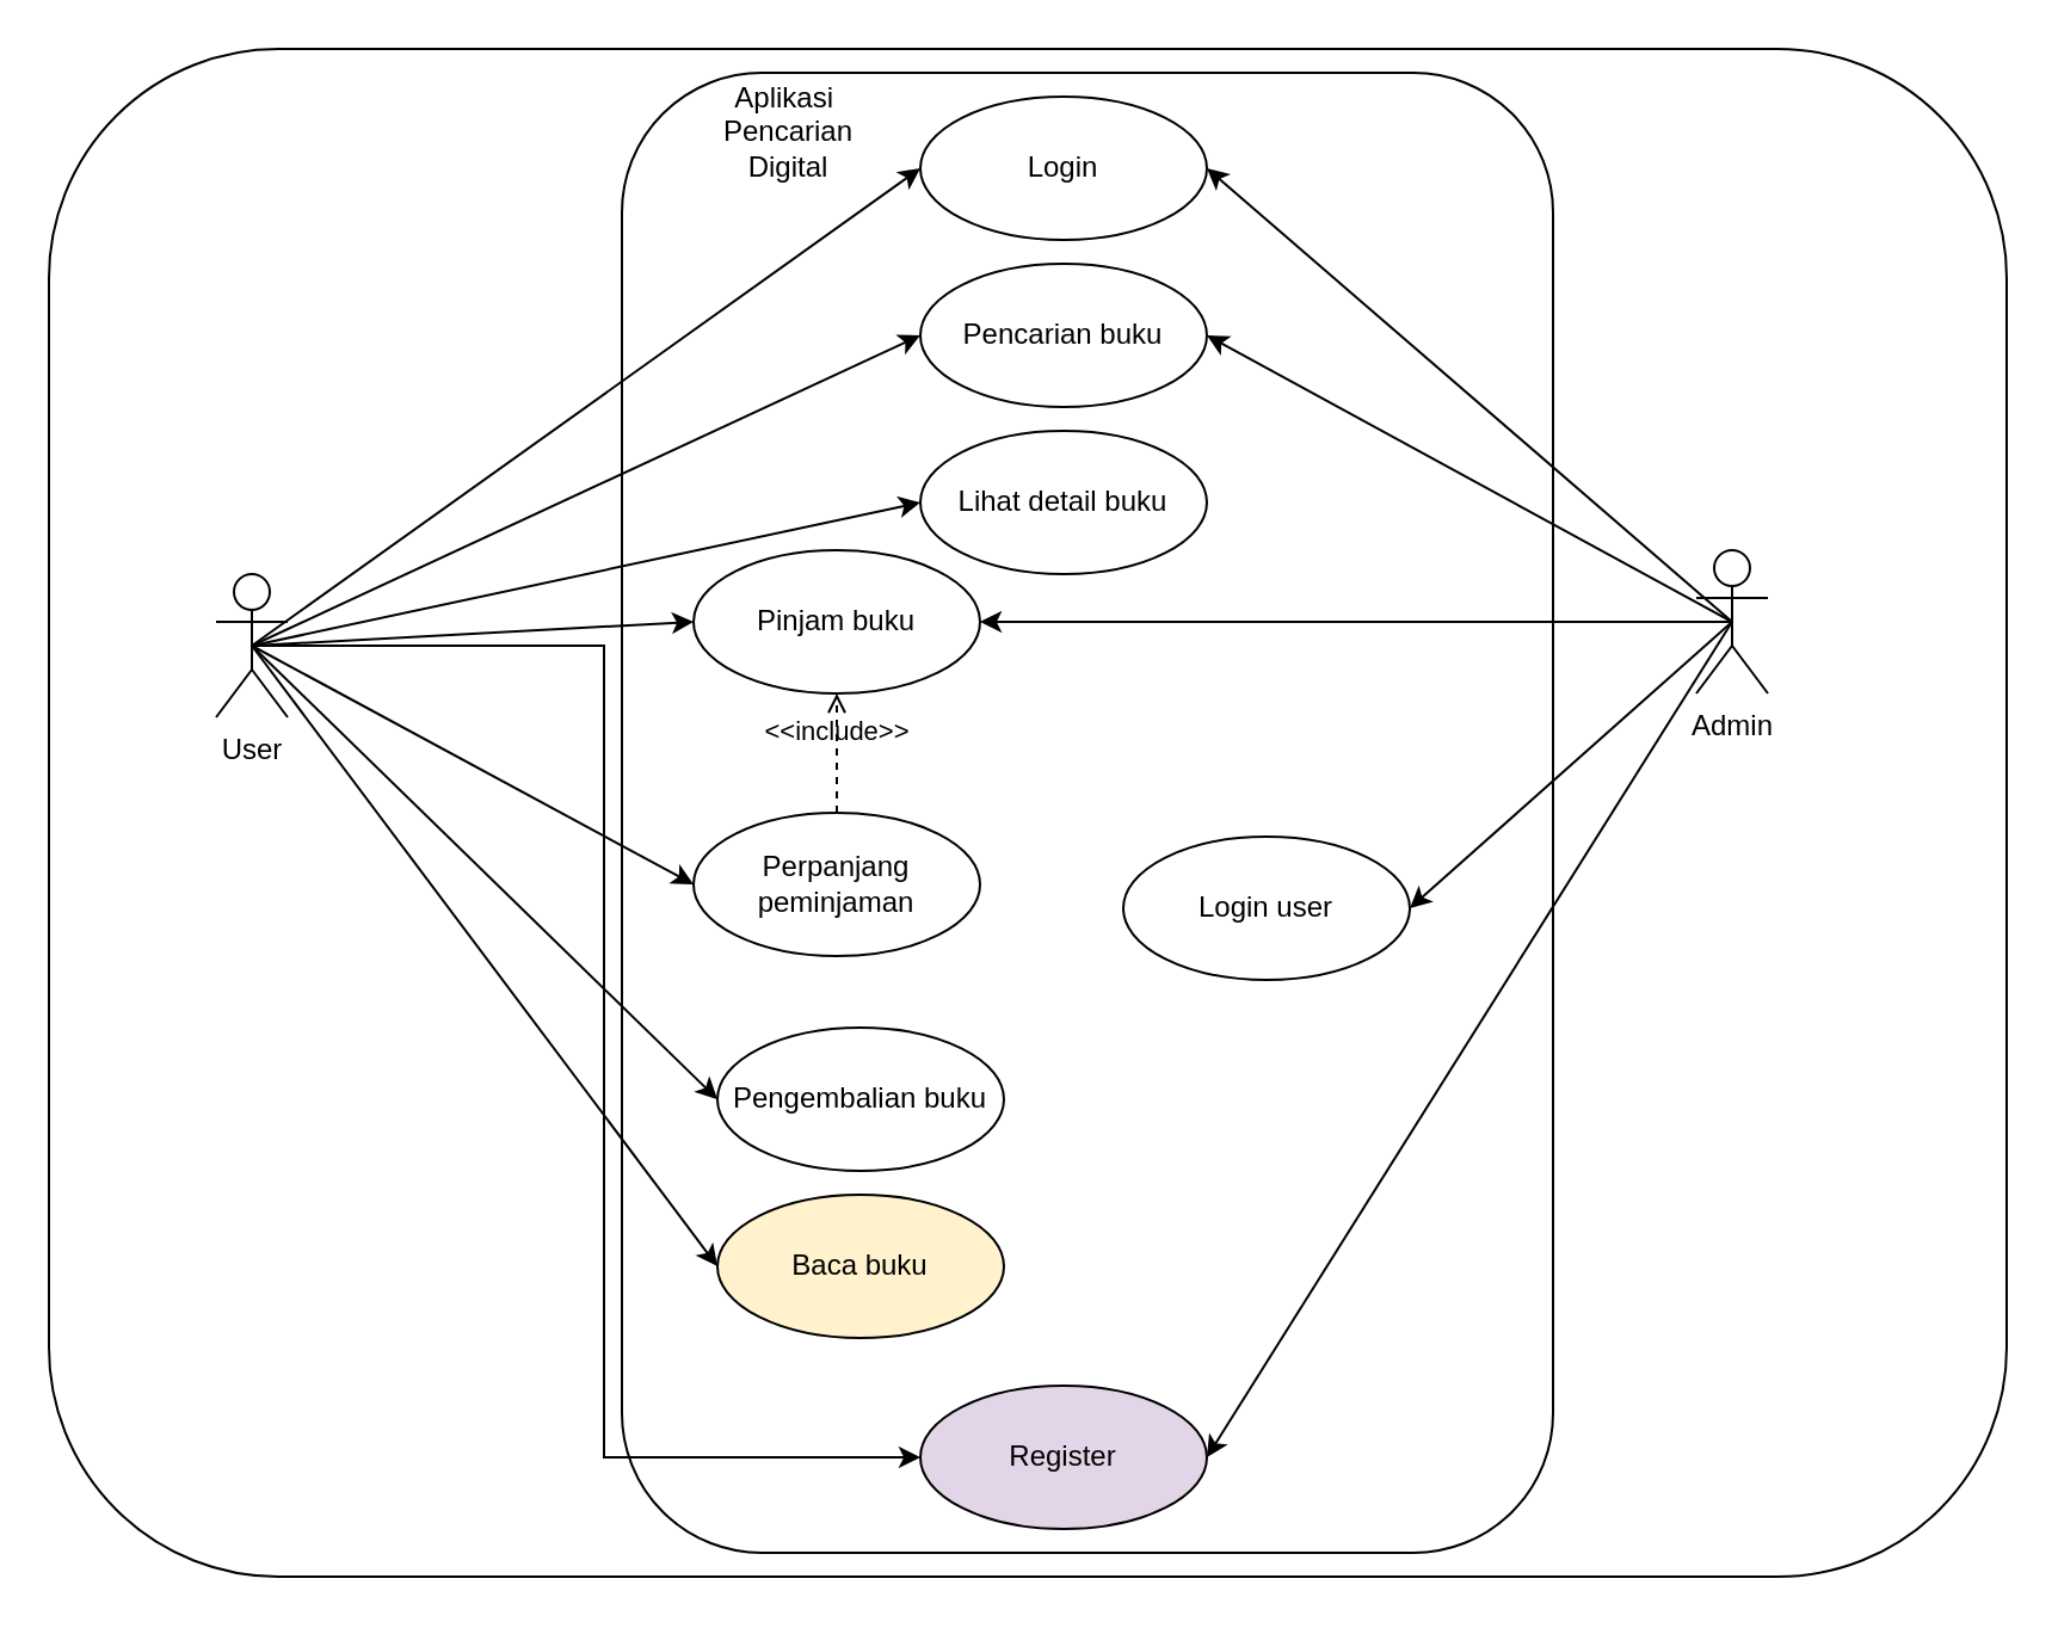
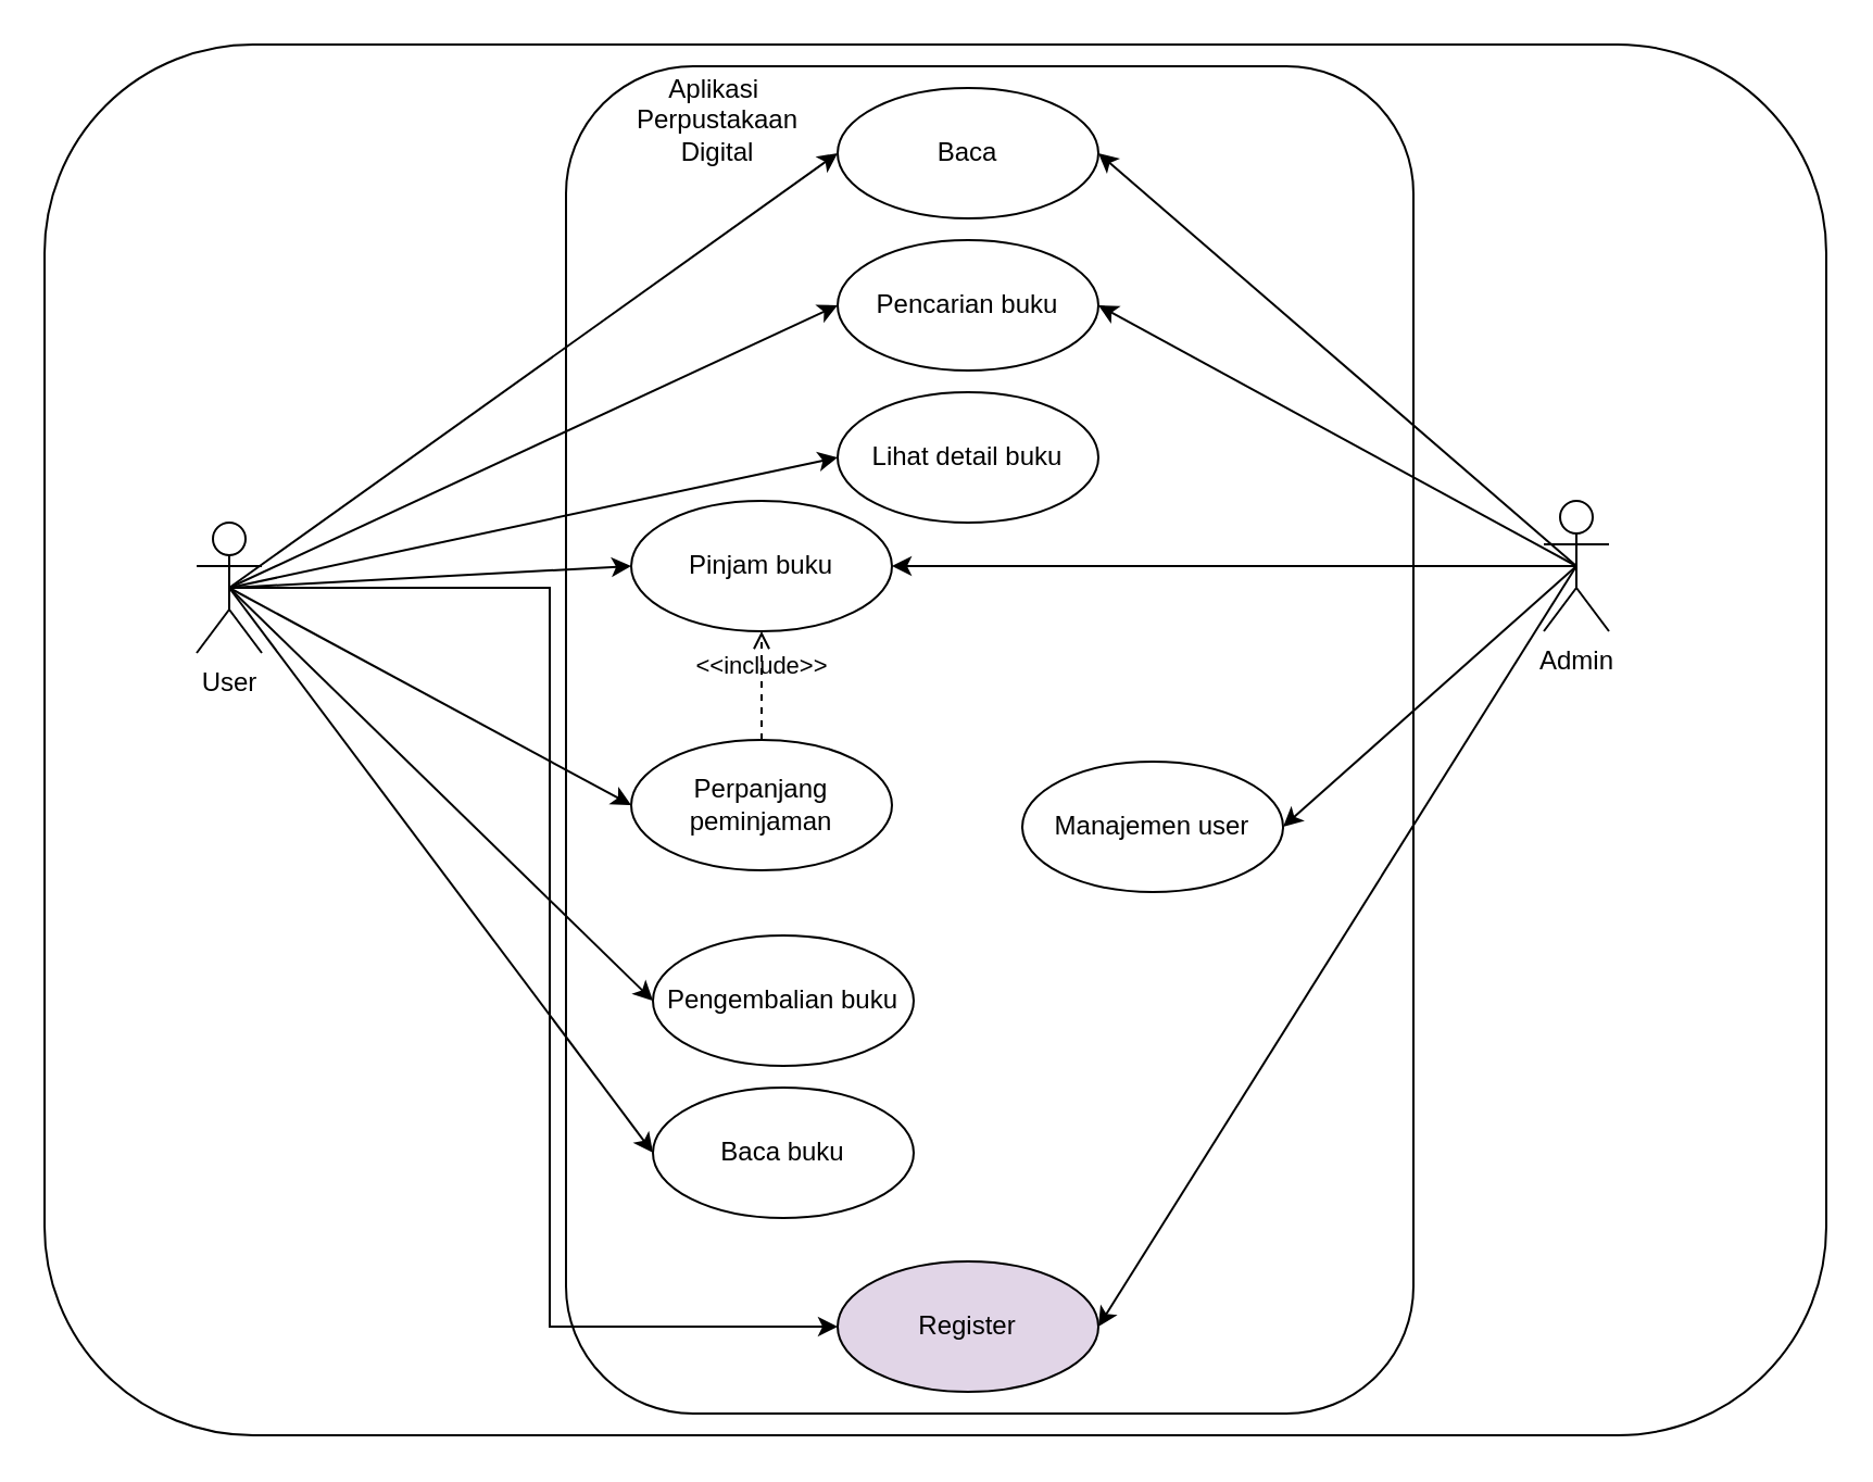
- <mxCell id="29" value="Aplikasi&amp;nbsp;&lt;div&gt;Pencarian&lt;/div&gt;&lt;div&gt;Digital&lt;/div&gt;" style="text;html=1;align=center;verticalAlign=middle;whiteSpace=wrap;rounded=0;" vertex="1" parent="1"><mxGeometry x="290" y="40" width="80" height="30" as="geometry" /></mxCell>
+ <mxCell id="29" value="Aplikasi&amp;nbsp;&lt;div&gt;Perpustakaan&lt;/div&gt;&lt;div&gt;Digital&lt;/div&gt;" style="text;html=1;align=center;verticalAlign=middle;whiteSpace=wrap;rounded=0;" vertex="1" parent="1"><mxGeometry x="290" y="40" width="80" height="30" as="geometry" /></mxCell>
- <mxCell id="19" value="Login" style="ellipse;whiteSpace=wrap;html=1;" vertex="1" parent="1"><mxGeometry x="385" y="40" width="120" height="60" as="geometry" /></mxCell>
+ <mxCell id="19" value="Baca" style="ellipse;whiteSpace=wrap;html=1;" vertex="1" parent="1"><mxGeometry x="385" y="40" width="120" height="60" as="geometry" /></mxCell>
- <mxCell id="28" value="Login user" style="ellipse;whiteSpace=wrap;html=1;" vertex="1" parent="1"><mxGeometry x="470" y="350" width="120" height="60" as="geometry" /></mxCell>
+ <mxCell id="28" value="Manajemen user" style="ellipse;whiteSpace=wrap;html=1;" vertex="1" parent="1"><mxGeometry x="470" y="350" width="120" height="60" as="geometry" /></mxCell>
- <mxCell id="25" value="Baca buku" style="ellipse;whiteSpace=wrap;html=1;fillColor=#fff2cc;" vertex="1" parent="1"><mxGeometry x="300" y="500" width="120" height="60" as="geometry" /></mxCell>
+ <mxCell id="25" value="Baca buku" style="ellipse;whiteSpace=wrap;html=1;" vertex="1" parent="1"><mxGeometry x="300" y="500" width="120" height="60" as="geometry" /></mxCell>
